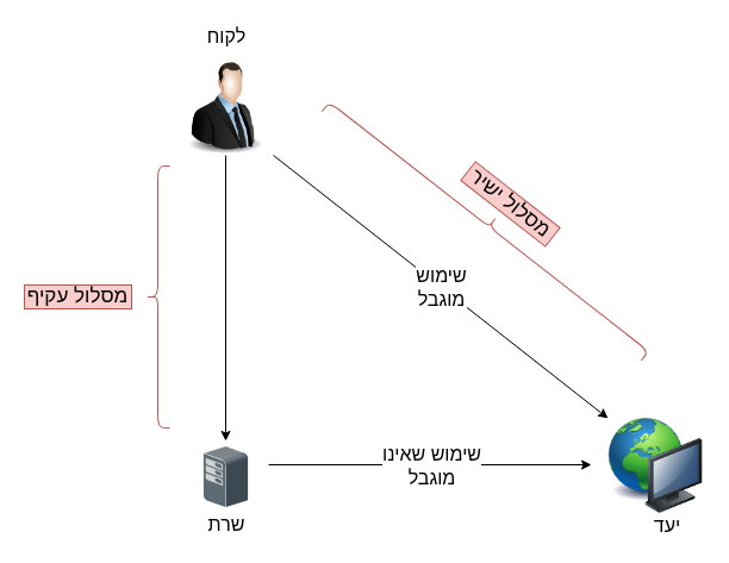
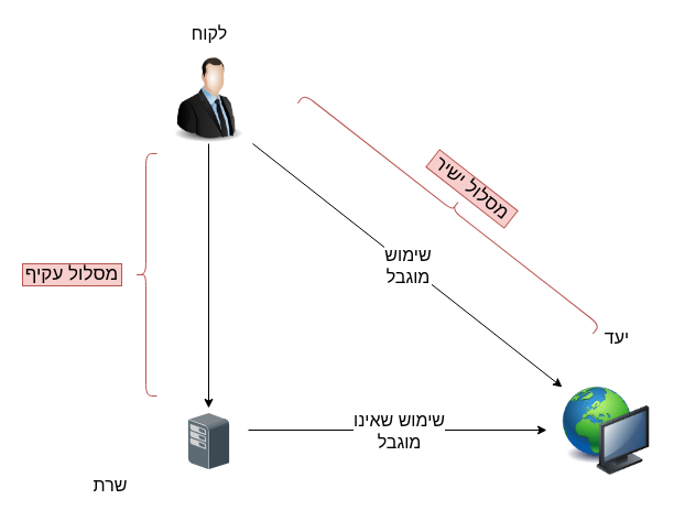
- <mxCell id="6" value="&lt;font style=&quot;font-size: 16px&quot;&gt;שרת&lt;/font&gt;" style="text;html=1;strokeColor=none;fillColor=none;align=center;verticalAlign=middle;whiteSpace=wrap;rounded=0;" parent="1" vertex="1"><mxGeometry x="170" y="430" width="40" height="20" as="geometry" /></mxCell>
+ <mxCell id="6" value="&lt;font style=&quot;font-size: 16px&quot;&gt;שרת&lt;/font&gt;" style="text;html=1;strokeColor=none;fillColor=none;align=center;verticalAlign=middle;whiteSpace=wrap;rounded=0;" parent="1" vertex="1"><mxGeometry x="80" y="430" width="40" height="20" as="geometry" /></mxCell>
- <mxCell id="5" value="&lt;font style=&quot;font-size: 16px&quot;&gt;יעד&lt;/font&gt;" style="text;html=1;strokeColor=none;fillColor=none;align=center;verticalAlign=middle;whiteSpace=wrap;rounded=0;" parent="1" vertex="1"><mxGeometry x="540" y="431" width="40" height="20" as="geometry" /></mxCell>
+ <mxCell id="5" value="&lt;font style=&quot;font-size: 16px&quot;&gt;יעד&lt;/font&gt;" style="text;html=1;strokeColor=none;fillColor=none;align=center;verticalAlign=middle;whiteSpace=wrap;rounded=0;" parent="1" vertex="1"><mxGeometry x="540" y="296" width="40" height="20" as="geometry" /></mxCell>
